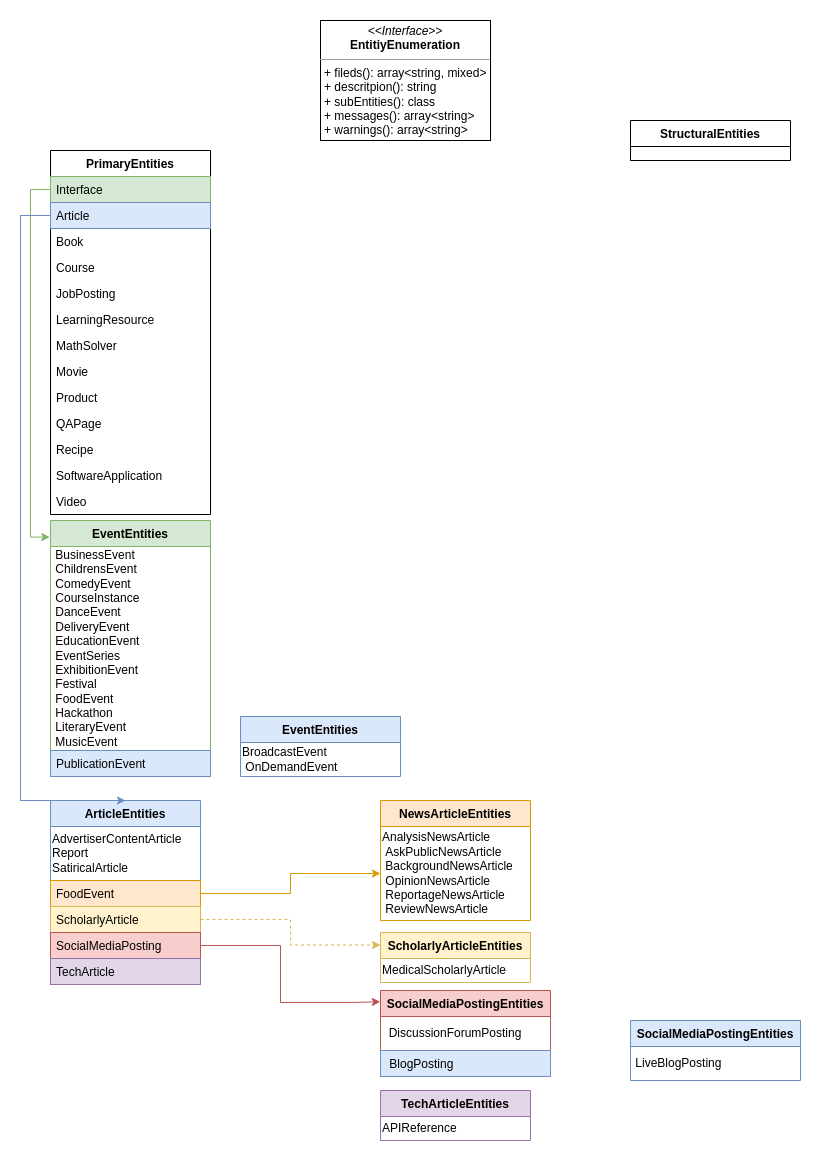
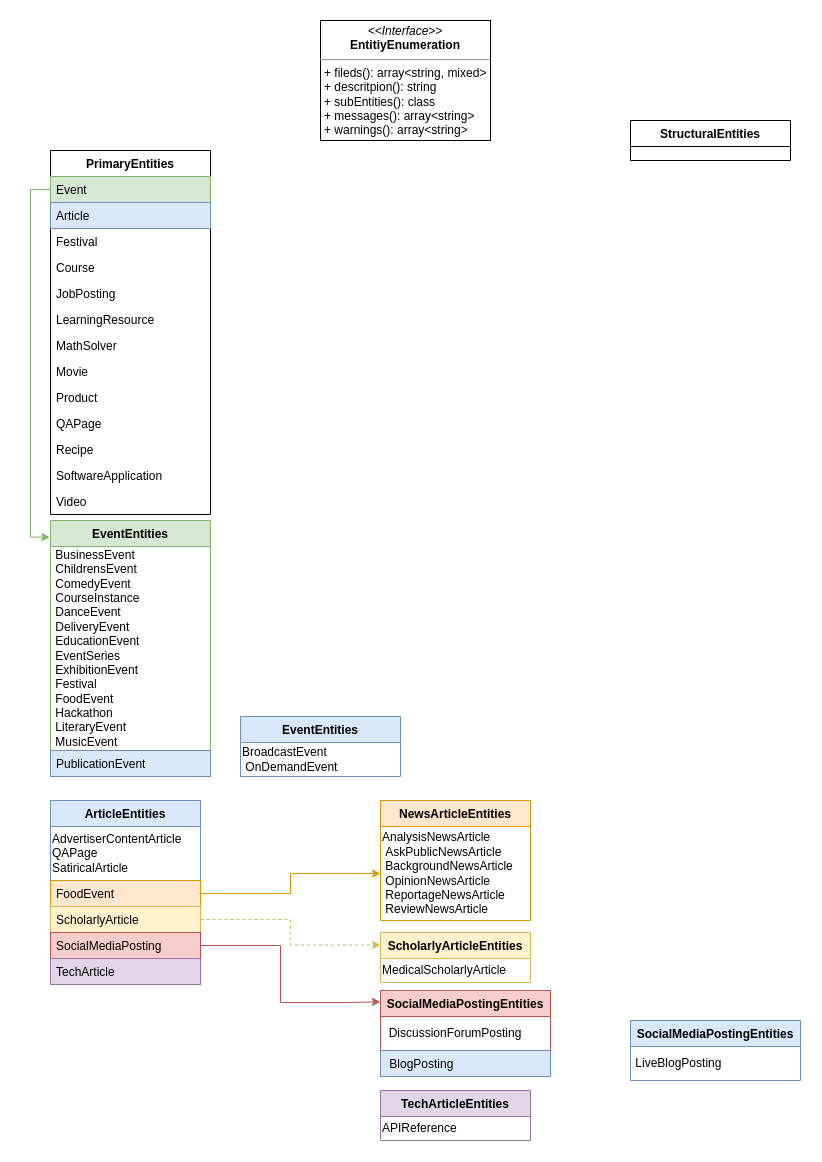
- <mxCell id="3" value="Interface" style="text;strokeColor=#82b366;fillColor=#d5e8d4;align=left;verticalAlign=top;spacingLeft=4;spacingRight=4;overflow=hidden;rotatable=0;points=[[0,0.5],[1,0.5]];portConstraint=eastwest;" vertex="1" parent="2"><mxGeometry y="26" width="160" height="26" as="geometry" /></mxCell>
+ <mxCell id="3" value="Event" style="text;strokeColor=#82b366;fillColor=#d5e8d4;align=left;verticalAlign=top;spacingLeft=4;spacingRight=4;overflow=hidden;rotatable=0;points=[[0,0.5],[1,0.5]];portConstraint=eastwest;" vertex="1" parent="2"><mxGeometry y="26" width="160" height="26" as="geometry" /></mxCell>
- <mxCell id="5" value="Book" style="text;strokeColor=none;fillColor=none;align=left;verticalAlign=top;spacingLeft=4;spacingRight=4;overflow=hidden;rotatable=0;points=[[0,0.5],[1,0.5]];portConstraint=eastwest;" vertex="1" parent="2"><mxGeometry y="78" width="160" height="26" as="geometry" /></mxCell>
+ <mxCell id="5" value="Festival" style="text;strokeColor=none;fillColor=none;align=left;verticalAlign=top;spacingLeft=4;spacingRight=4;overflow=hidden;rotatable=0;points=[[0,0.5],[1,0.5]];portConstraint=eastwest;" vertex="1" parent="2"><mxGeometry y="78" width="160" height="26" as="geometry" /></mxCell>
- <mxCell id="30" style="edgeStyle=orthogonalEdgeStyle;rounded=0;orthogonalLoop=1;jettySize=auto;html=1;entryX=0.5;entryY=0;entryDx=0;entryDy=0;fillColor=#dae8fc;strokeColor=#6c8ebf;" edge="1" parent="1" source="4" target="23"><mxGeometry relative="1" as="geometry"><Array as="points"><mxPoint y="215" x="20" /><mxPoint y="800" x="20" /></Array></mxGeometry></mxCell>
- <mxCell id="24" value="&lt;div&gt;AdvertiserContentArticle&lt;span style=&quot;background-color: initial;&quot;&gt;&amp;nbsp;&lt;/span&gt;&lt;/div&gt;&lt;div&gt;Report&lt;/div&gt;&lt;div&gt;SatiricalArticle&lt;span style=&quot;background-color: initial;&quot;&gt;&amp;nbsp;&amp;nbsp;&lt;/span&gt;&lt;span style=&quot;background-color: initial;&quot;&gt;&amp;nbsp;&amp;nbsp;&lt;/span&gt;&lt;span style=&quot;background-color: initial;&quot;&gt;&amp;nbsp;&amp;nbsp;&lt;/span&gt;&lt;/div&gt;" style="text;html=1;strokeColor=none;fillColor=none;align=left;verticalAlign=middle;whiteSpace=wrap;rounded=0;" vertex="1" parent="23"><mxGeometry y="26" width="150" height="54" as="geometry" /></mxCell>
+ <mxCell id="24" value="&lt;div&gt;AdvertiserContentArticle&lt;span style=&quot;background-color: initial;&quot;&gt;&amp;nbsp;&lt;/span&gt;&lt;/div&gt;&lt;div&gt;QAPage&lt;/div&gt;&lt;div&gt;SatiricalArticle&lt;span style=&quot;background-color: initial;&quot;&gt;&amp;nbsp;&amp;nbsp;&lt;/span&gt;&lt;span style=&quot;background-color: initial;&quot;&gt;&amp;nbsp;&amp;nbsp;&lt;/span&gt;&lt;span style=&quot;background-color: initial;&quot;&gt;&amp;nbsp;&amp;nbsp;&lt;/span&gt;&lt;/div&gt;" style="text;html=1;strokeColor=none;fillColor=none;align=left;verticalAlign=middle;whiteSpace=wrap;rounded=0;" vertex="1" parent="23"><mxGeometry y="26" width="150" height="54" as="geometry" /></mxCell>
